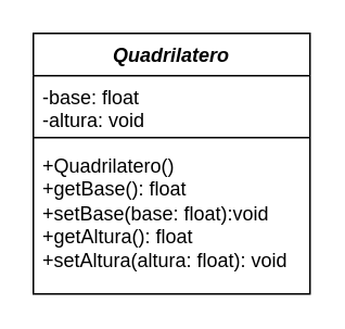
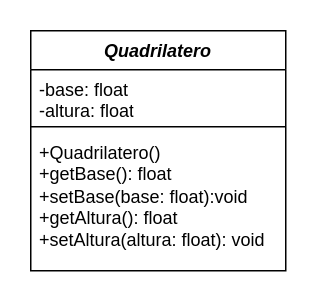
- <mxCell id="3" value="-base: float&lt;div&gt;-altura: void&lt;/div&gt;" style="text;strokeColor=none;fillColor=none;align=left;verticalAlign=top;spacingLeft=4;spacingRight=4;overflow=hidden;rotatable=0;points=[[0,0.5],[1,0.5]];portConstraint=eastwest;whiteSpace=wrap;html=1;" vertex="1" parent="2"><mxGeometry y="26" width="170" height="34" as="geometry" /></mxCell>
+ <mxCell id="3" value="-base: float&lt;div&gt;-altura: float&lt;/div&gt;" style="text;strokeColor=none;fillColor=none;align=left;verticalAlign=top;spacingLeft=4;spacingRight=4;overflow=hidden;rotatable=0;points=[[0,0.5],[1,0.5]];portConstraint=eastwest;whiteSpace=wrap;html=1;" vertex="1" parent="2"><mxGeometry y="26" width="170" height="34" as="geometry" /></mxCell>
